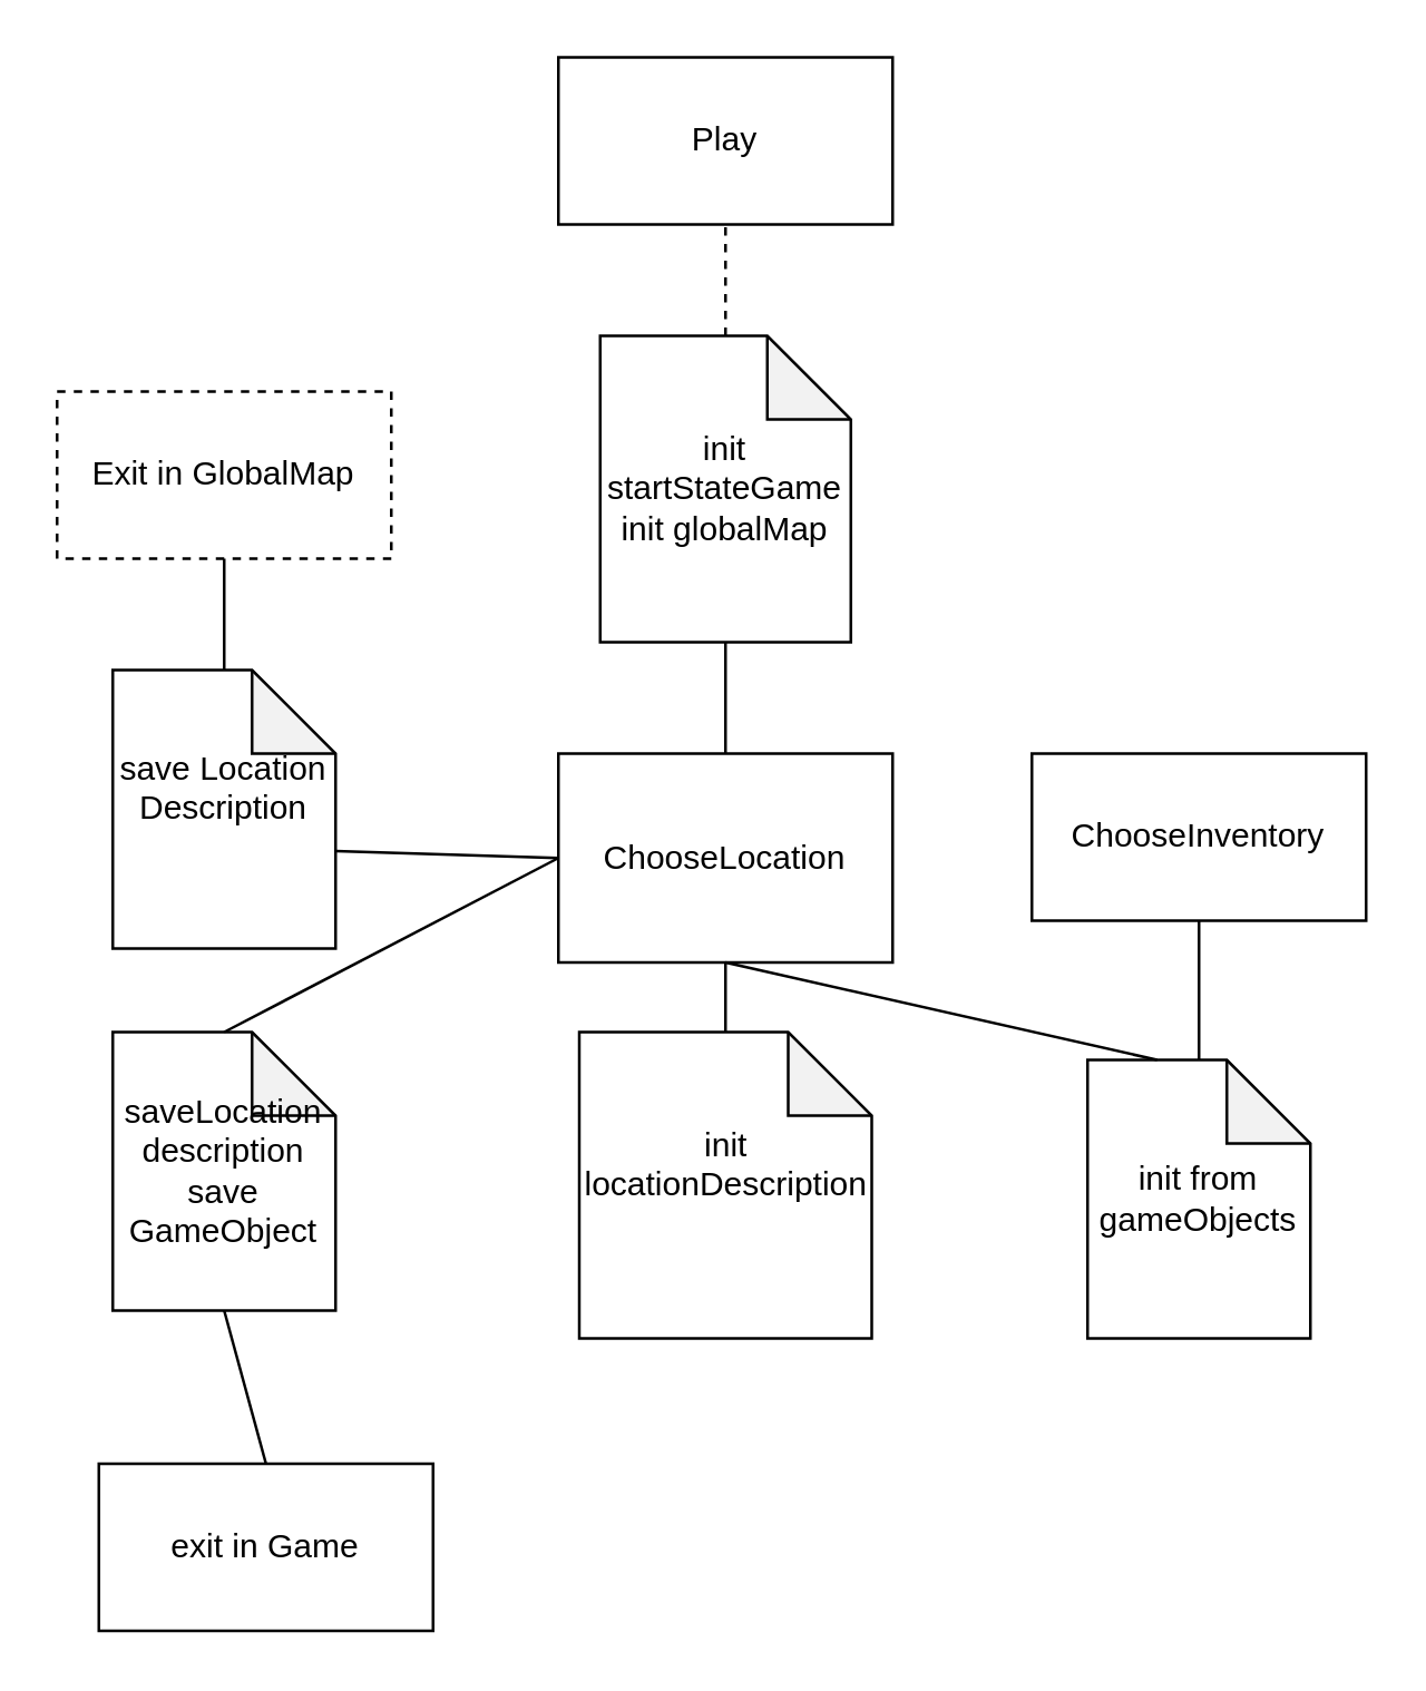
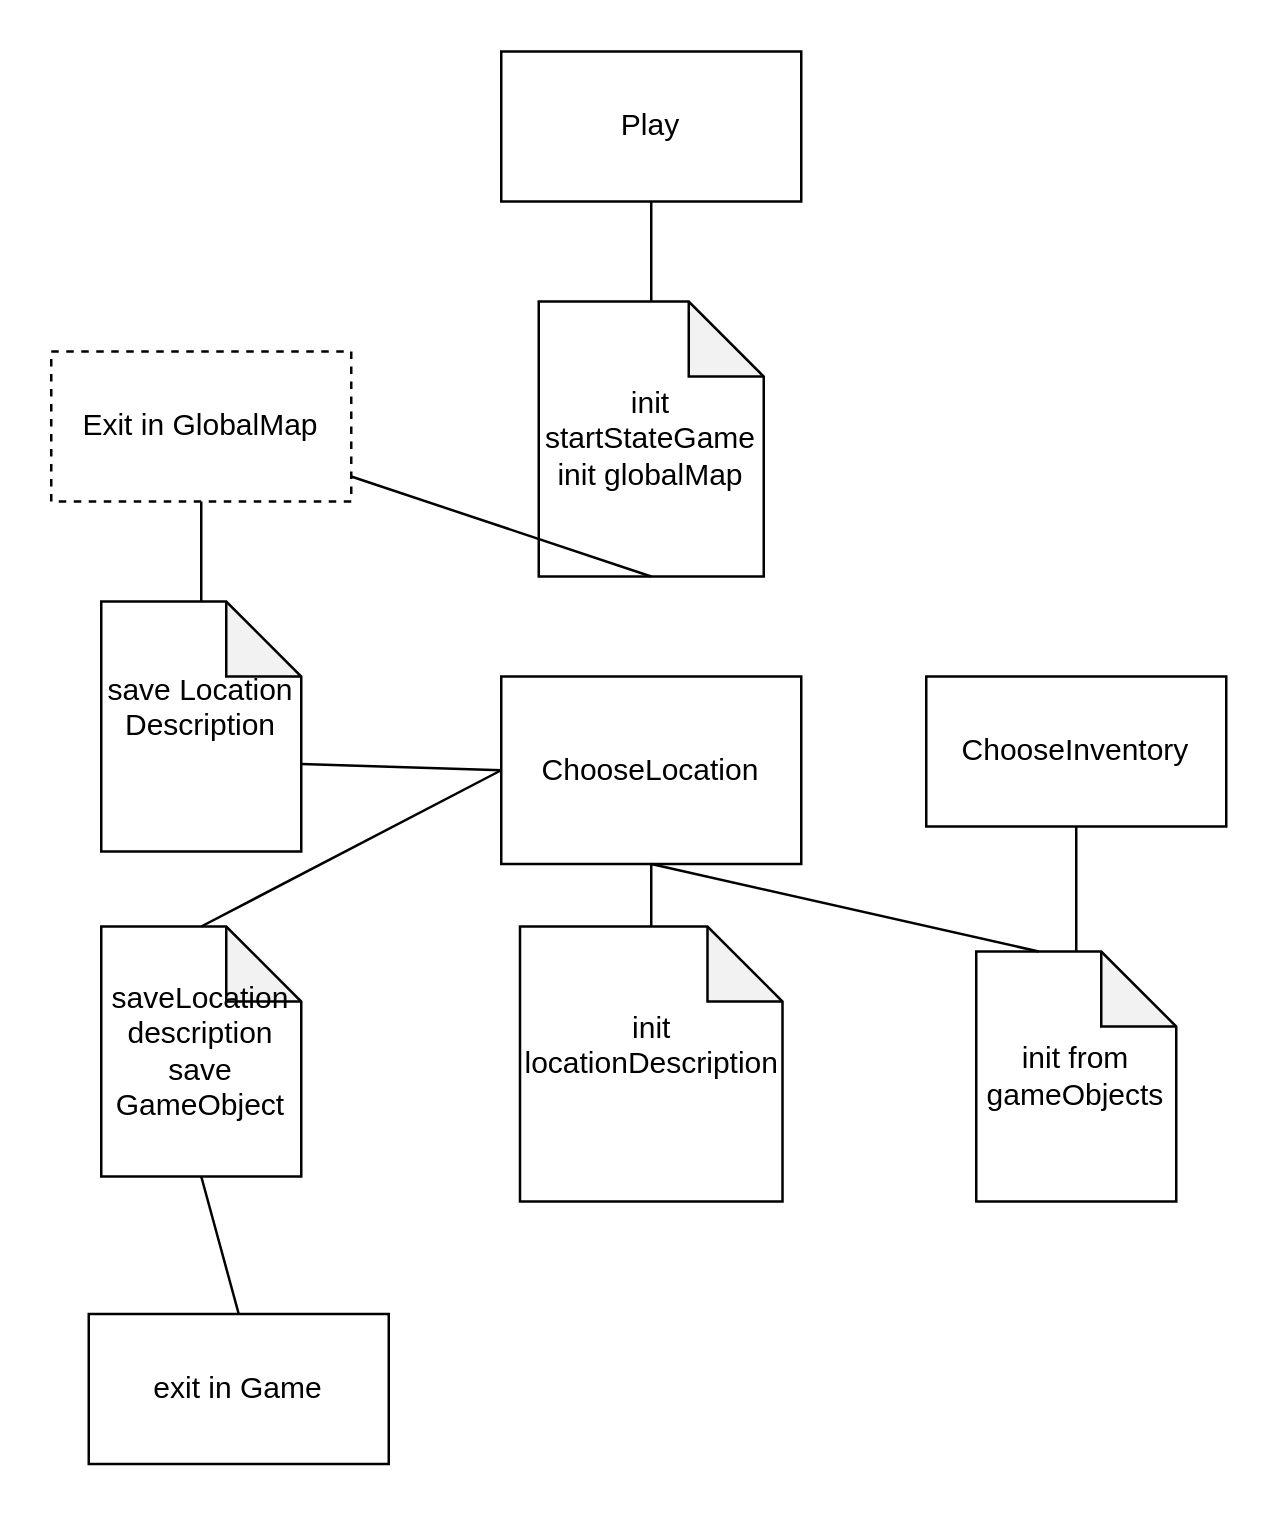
- <mxCell id="10" value="" style="endArrow=none;html=1;entryX=0.5;entryY=1;entryDx=0;entryDy=0;exitX=0.5;exitY=0;exitDx=0;exitDy=0;exitPerimeter=0;dashed=1;" edge="1" parent="1" source="4" target="2"><mxGeometry width="50" height="50" relative="1" as="geometry"><mxPoint x="500" y="190" as="sourcePoint" /><mxPoint x="550" y="140" as="targetPoint" /></mxGeometry></mxCell>
+ <mxCell id="10" value="" style="endArrow=none;html=1;entryX=0.5;entryY=1;entryDx=0;entryDy=0;exitX=0.5;exitY=0;exitDx=0;exitDy=0;exitPerimeter=0;" edge="1" parent="1" source="4" target="2"><mxGeometry width="50" height="50" relative="1" as="geometry"><mxPoint x="500" y="190" as="sourcePoint" /><mxPoint x="550" y="140" as="targetPoint" /></mxGeometry></mxCell>
- <mxCell id="11" value="" style="endArrow=none;html=1;exitX=0.5;exitY=1;exitDx=0;exitDy=0;exitPerimeter=0;entryX=0.5;entryY=0;entryDx=0;entryDy=0;" edge="1" parent="1" source="4" target="3"><mxGeometry width="50" height="50" relative="1" as="geometry"><mxPoint x="440" y="160" as="sourcePoint" /><mxPoint x="490" y="110" as="targetPoint" /></mxGeometry></mxCell>
+ <mxCell id="11" value="" style="endArrow=none;html=1;exitX=0.5;exitY=1;exitDx=0;exitDy=0;exitPerimeter=0;" edge="1" parent="1" source="4" target="8"><mxGeometry width="50" height="50" relative="1" as="geometry"><mxPoint x="440" y="160" as="sourcePoint" /><mxPoint x="490" y="110" as="targetPoint" /></mxGeometry></mxCell>
